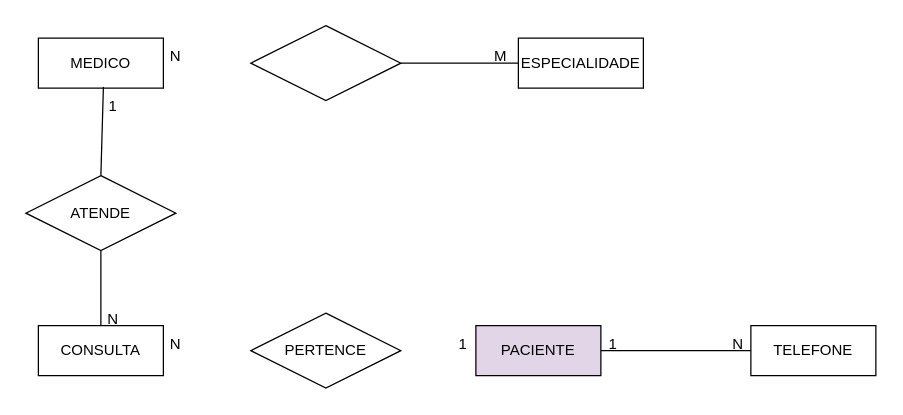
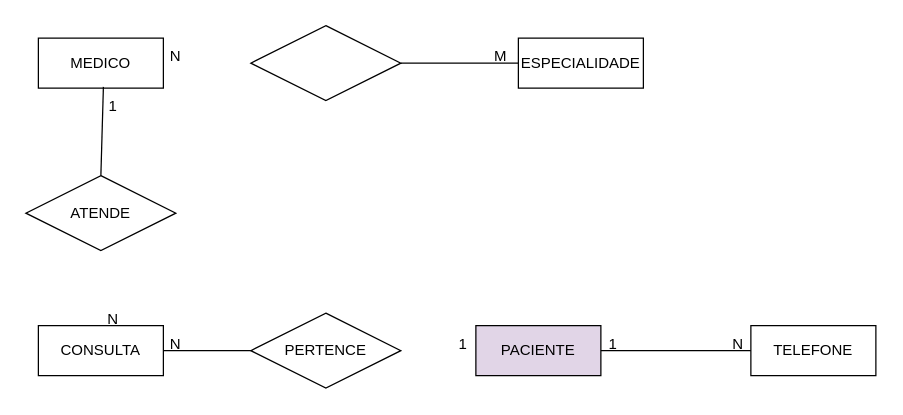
- <mxCell id="18" value="" style="endArrow=none;html=1;rounded=0;entryX=0.5;entryY=0;entryDx=0;entryDy=0;exitX=0.5;exitY=1;exitDx=0;exitDy=0;" edge="1" parent="1" source="12" target="7"><mxGeometry relative="1" as="geometry"><mxPoint x="192" y="189" as="sourcePoint" /><mxPoint x="190" y="260" as="targetPoint" /></mxGeometry></mxCell>
+ <mxCell id="16" value="" style="endArrow=none;html=1;rounded=0;entryX=0;entryY=0.5;entryDx=0;entryDy=0;exitX=1;exitY=0.5;exitDx=0;exitDy=0;" edge="1" parent="1" source="7" target="15"><mxGeometry relative="1" as="geometry"><mxPoint x="170" y="350" as="sourcePoint" /><mxPoint x="240" y="350" as="targetPoint" /></mxGeometry></mxCell>
